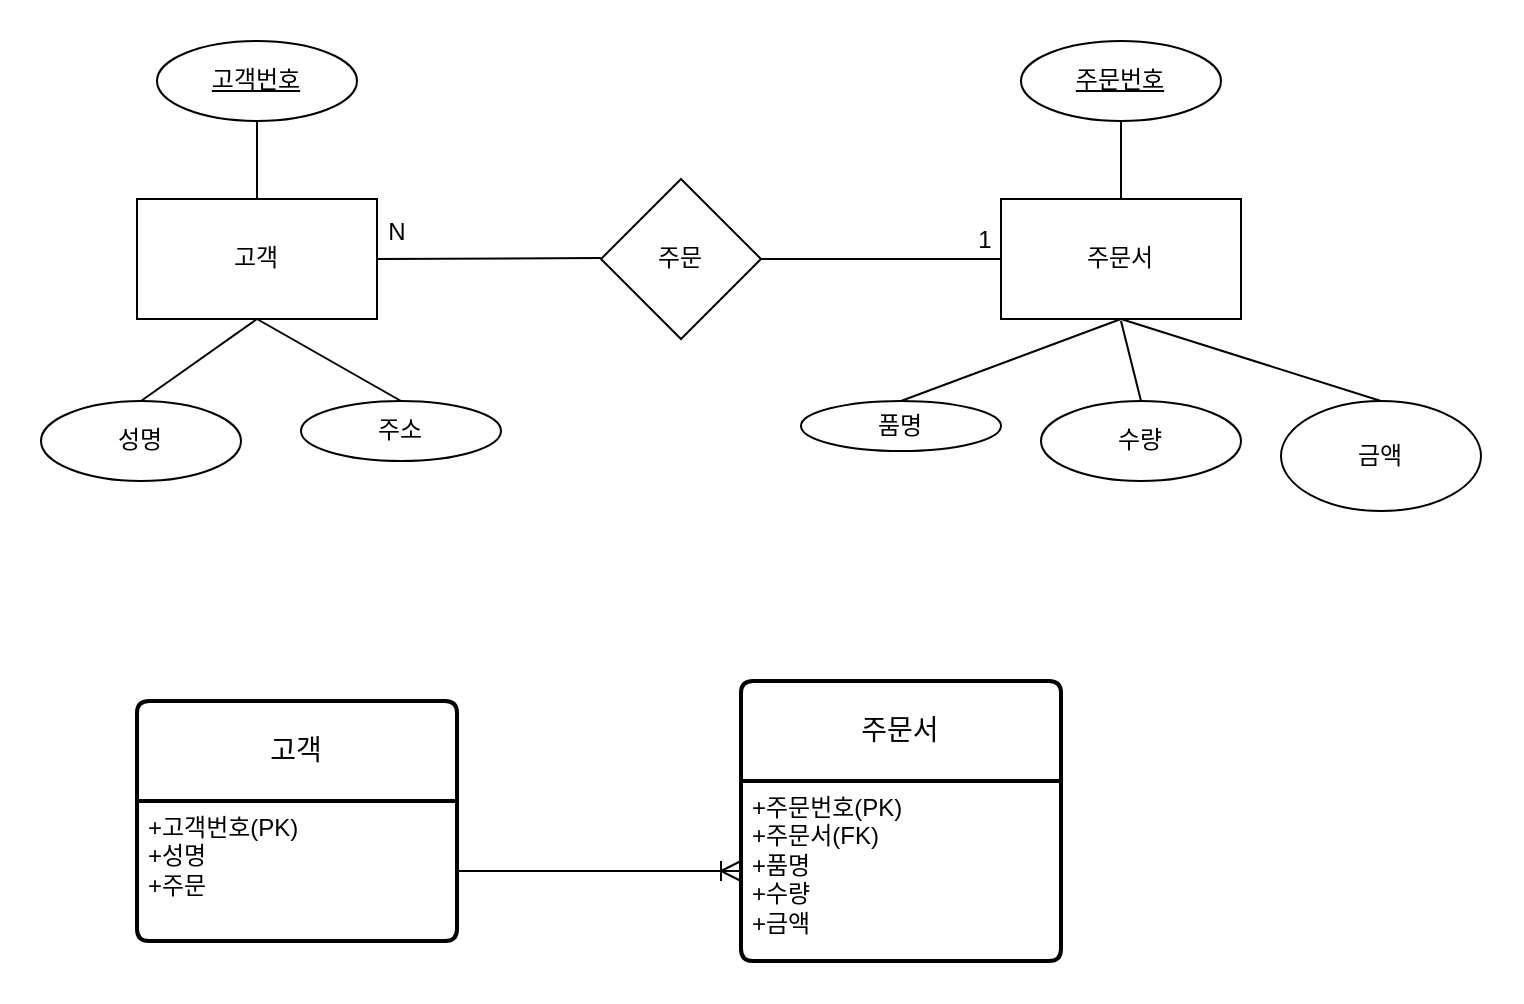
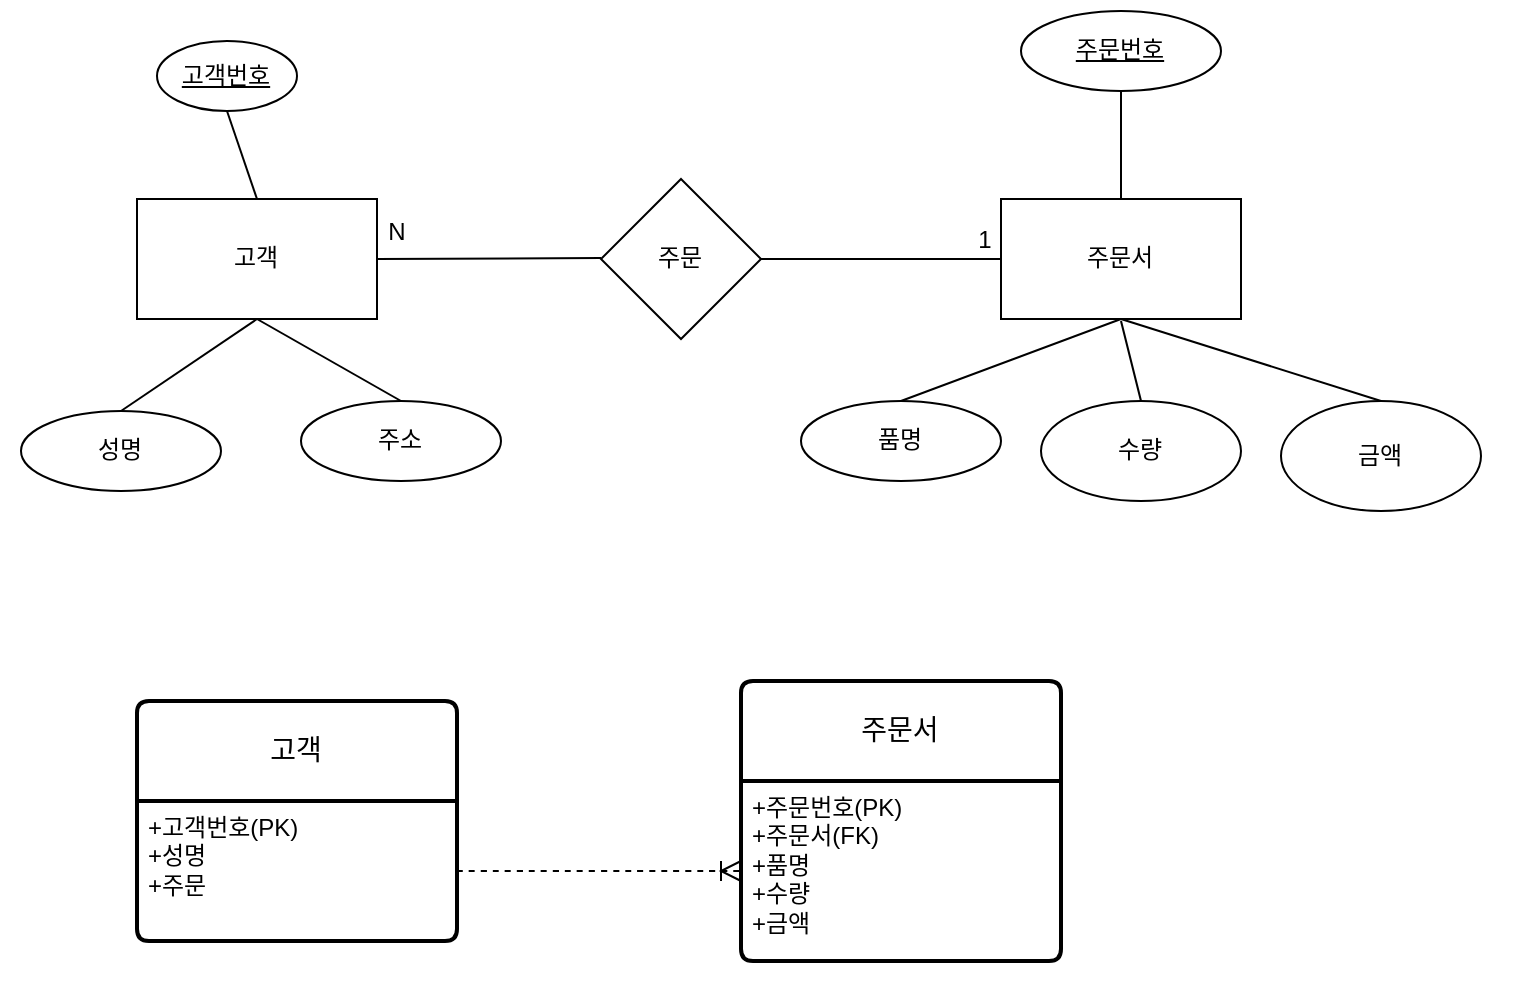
- <mxCell id="14" value="고객번호" style="ellipse;whiteSpace=wrap;html=1;align=center;fontStyle=4;" vertex="1" parent="1"><mxGeometry x="78" y="20" width="100" height="40" as="geometry" /></mxCell>
+ <mxCell id="14" value="고객번호" style="ellipse;whiteSpace=wrap;html=1;align=center;fontStyle=4;" vertex="1" parent="1"><mxGeometry x="78" y="20" width="70" height="35" as="geometry" /></mxCell>
- <mxCell id="15" value="주문번호" style="ellipse;whiteSpace=wrap;html=1;align=center;fontStyle=4;" vertex="1" parent="1"><mxGeometry x="510" y="20" width="100" height="40" as="geometry" /></mxCell>
+ <mxCell id="15" value="주문번호" style="ellipse;whiteSpace=wrap;html=1;align=center;fontStyle=4;" vertex="1" parent="1"><mxGeometry x="510" y="5" width="100" height="40" as="geometry" /></mxCell>
- <mxCell id="13" value="품명" style="ellipse;whiteSpace=wrap;html=1;align=center;" vertex="1" parent="1"><mxGeometry x="400" y="200" width="100" height="25" as="geometry" /></mxCell>
+ <mxCell id="13" value="품명" style="ellipse;whiteSpace=wrap;html=1;align=center;" vertex="1" parent="1"><mxGeometry x="400" y="200" width="100" height="40" as="geometry" /></mxCell>
- <mxCell id="10" value="주소" style="ellipse;whiteSpace=wrap;html=1;align=center;" vertex="1" parent="1"><mxGeometry x="150" y="200" width="100" height="30" as="geometry" /></mxCell>
+ <mxCell id="10" value="주소" style="ellipse;whiteSpace=wrap;html=1;align=center;" vertex="1" parent="1"><mxGeometry x="150" y="200" width="100" height="40" as="geometry" /></mxCell>
- <mxCell id="9" value="성명" style="ellipse;whiteSpace=wrap;html=1;align=center;" vertex="1" parent="1"><mxGeometry x="20" y="200" width="100" height="40" as="geometry" /></mxCell>
+ <mxCell id="9" value="성명" style="ellipse;whiteSpace=wrap;html=1;align=center;" vertex="1" parent="1"><mxGeometry x="10" y="205" width="100" height="40" as="geometry" /></mxCell>
- <mxCell id="12" value="수량" style="ellipse;whiteSpace=wrap;html=1;align=center;" vertex="1" parent="1"><mxGeometry x="520" y="200" width="100" height="40" as="geometry" /></mxCell>
+ <mxCell id="12" value="수량" style="ellipse;whiteSpace=wrap;html=1;align=center;" vertex="1" parent="1"><mxGeometry x="520" y="200" width="100" height="50" as="geometry" /></mxCell>
- <mxCell id="27" value="" style="edgeStyle=entityRelationEdgeStyle;fontSize=12;html=1;endArrow=ERoneToMany;rounded=0;startSize=8;endSize=8;curved=1;exitX=1;exitY=0.5;exitDx=0;exitDy=0;entryX=0;entryY=0.5;entryDx=0;entryDy=0;" edge="1" parent="1" source="24" target="26"><mxGeometry width="100" height="100" relative="1" as="geometry"><mxPoint x="250" y="430" as="sourcePoint" /><mxPoint x="350" y="330" as="targetPoint" /></mxGeometry></mxCell>
+ <mxCell id="27" value="" style="edgeStyle=entityRelationEdgeStyle;fontSize=12;html=1;endArrow=ERoneToMany;rounded=0;startSize=8;endSize=8;curved=1;exitX=1;exitY=0.5;exitDx=0;exitDy=0;entryX=0;entryY=0.5;entryDx=0;entryDy=0;dashed=1;" edge="1" parent="1" source="24" target="26"><mxGeometry width="100" height="100" relative="1" as="geometry"><mxPoint x="250" y="430" as="sourcePoint" /><mxPoint x="350" y="330" as="targetPoint" /></mxGeometry></mxCell>
